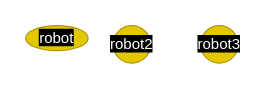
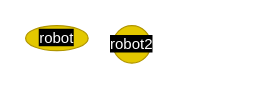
- <mxCell id="4" value="&lt;span style=&quot;background-color: rgb(0 , 0 , 0)&quot;&gt;robot3&lt;br&gt;&lt;/span&gt;" style="ellipse;whiteSpace=wrap;html=1;aspect=fixed;fillColor=#e3c800;strokeColor=#B09500;fontColor=#ffffff;" parent="1" vertex="1"><mxGeometry x="160" y="20" width="30" height="30" as="geometry" /></mxCell>
